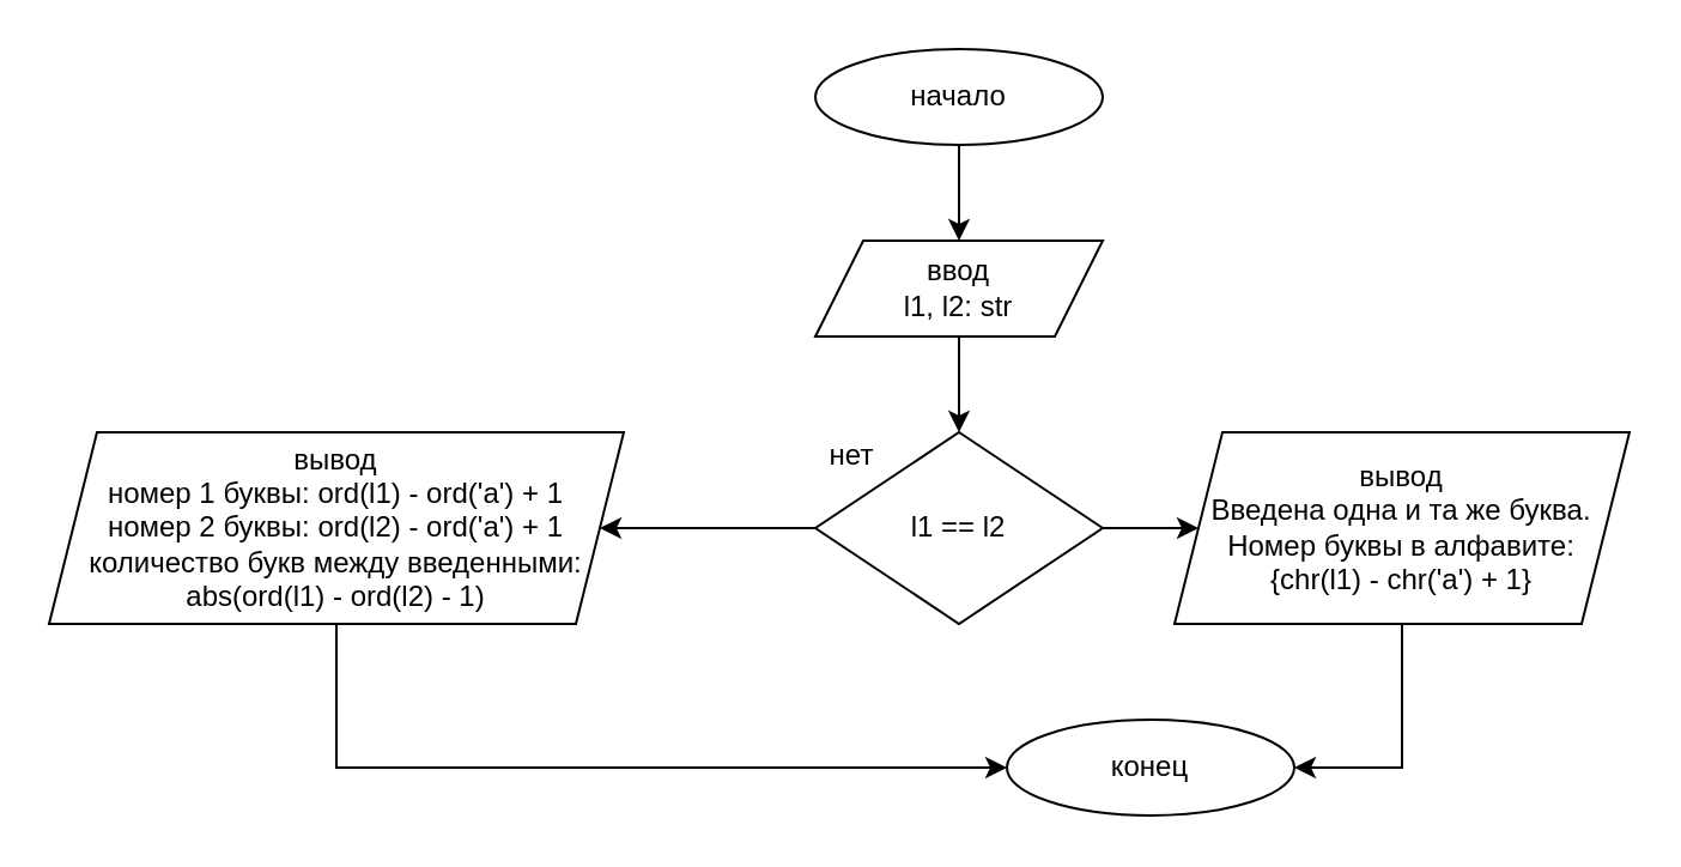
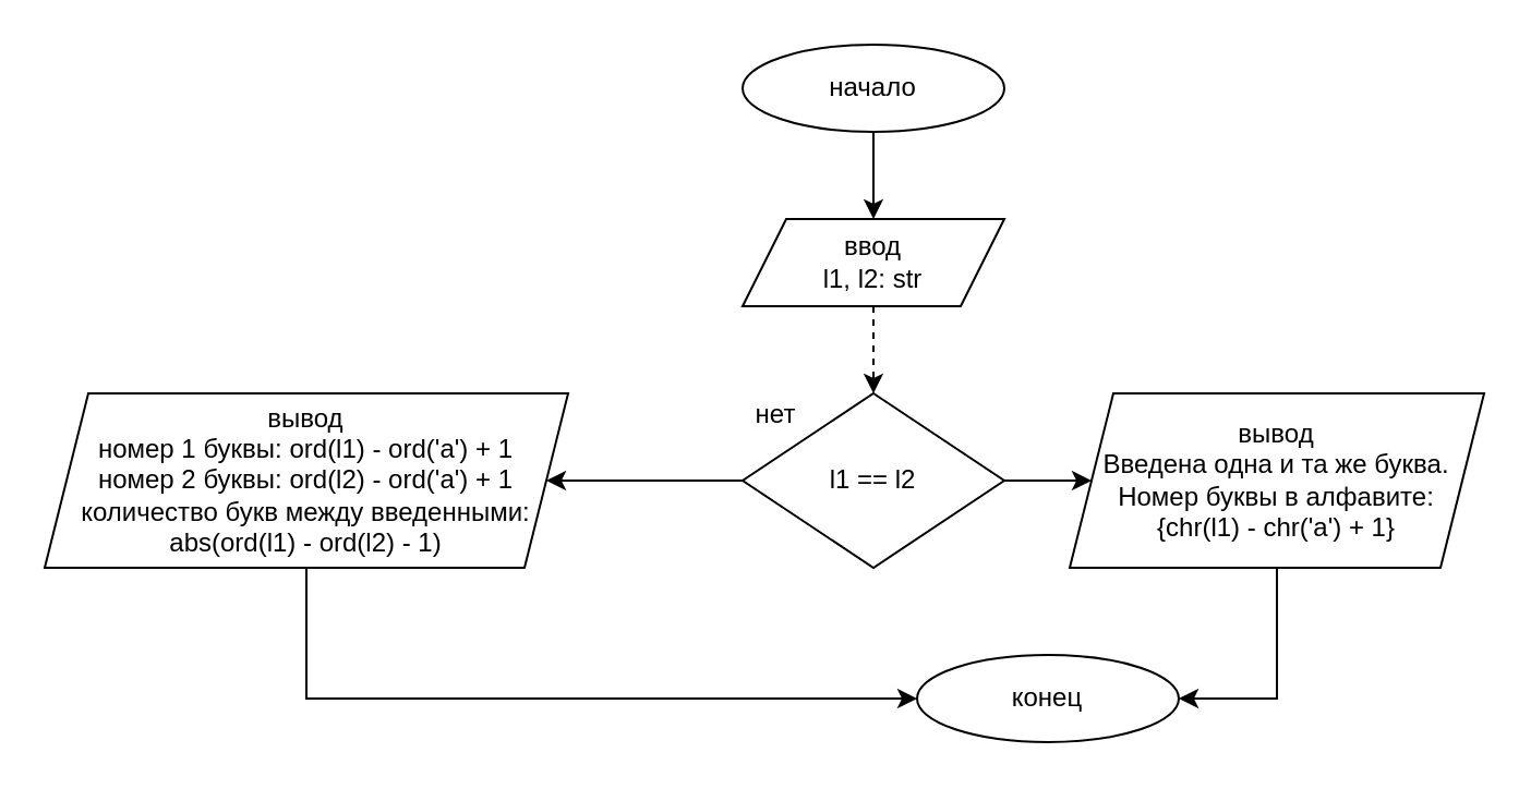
- <mxCell id="4" style="edgeStyle=orthogonalEdgeStyle;rounded=0;orthogonalLoop=1;jettySize=auto;html=1;exitX=0.5;exitY=1;exitDx=0;exitDy=0;" parent="1" source="5" target="7" edge="1"><mxGeometry relative="1" as="geometry" /></mxCell>
+ <mxCell id="4" style="edgeStyle=orthogonalEdgeStyle;rounded=0;orthogonalLoop=1;jettySize=auto;html=1;exitX=0.5;exitY=1;exitDx=0;exitDy=0;dashed=1;" parent="1" source="5" target="7" edge="1"><mxGeometry relative="1" as="geometry" /></mxCell>
